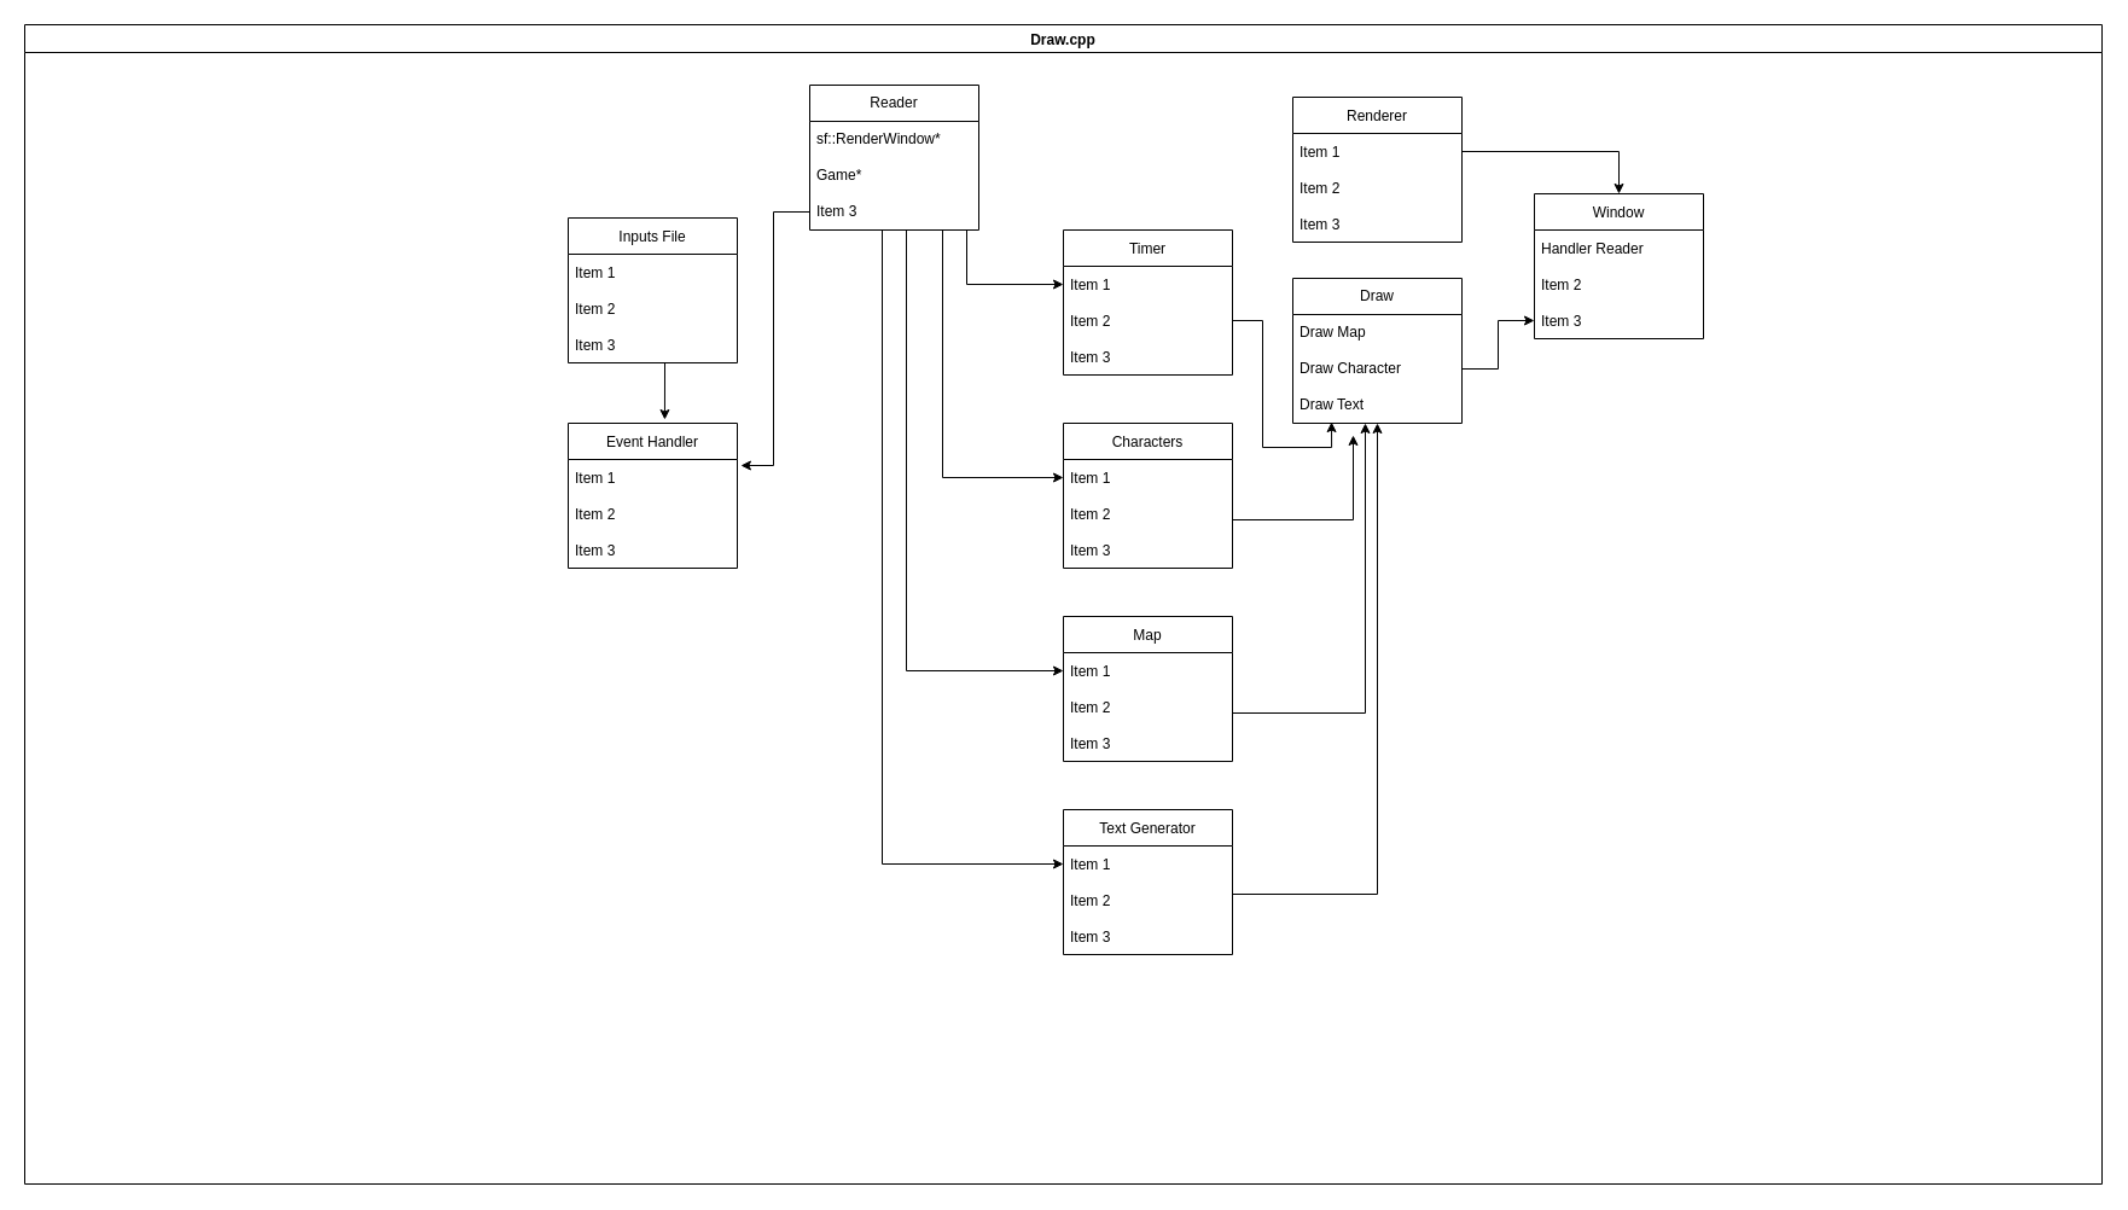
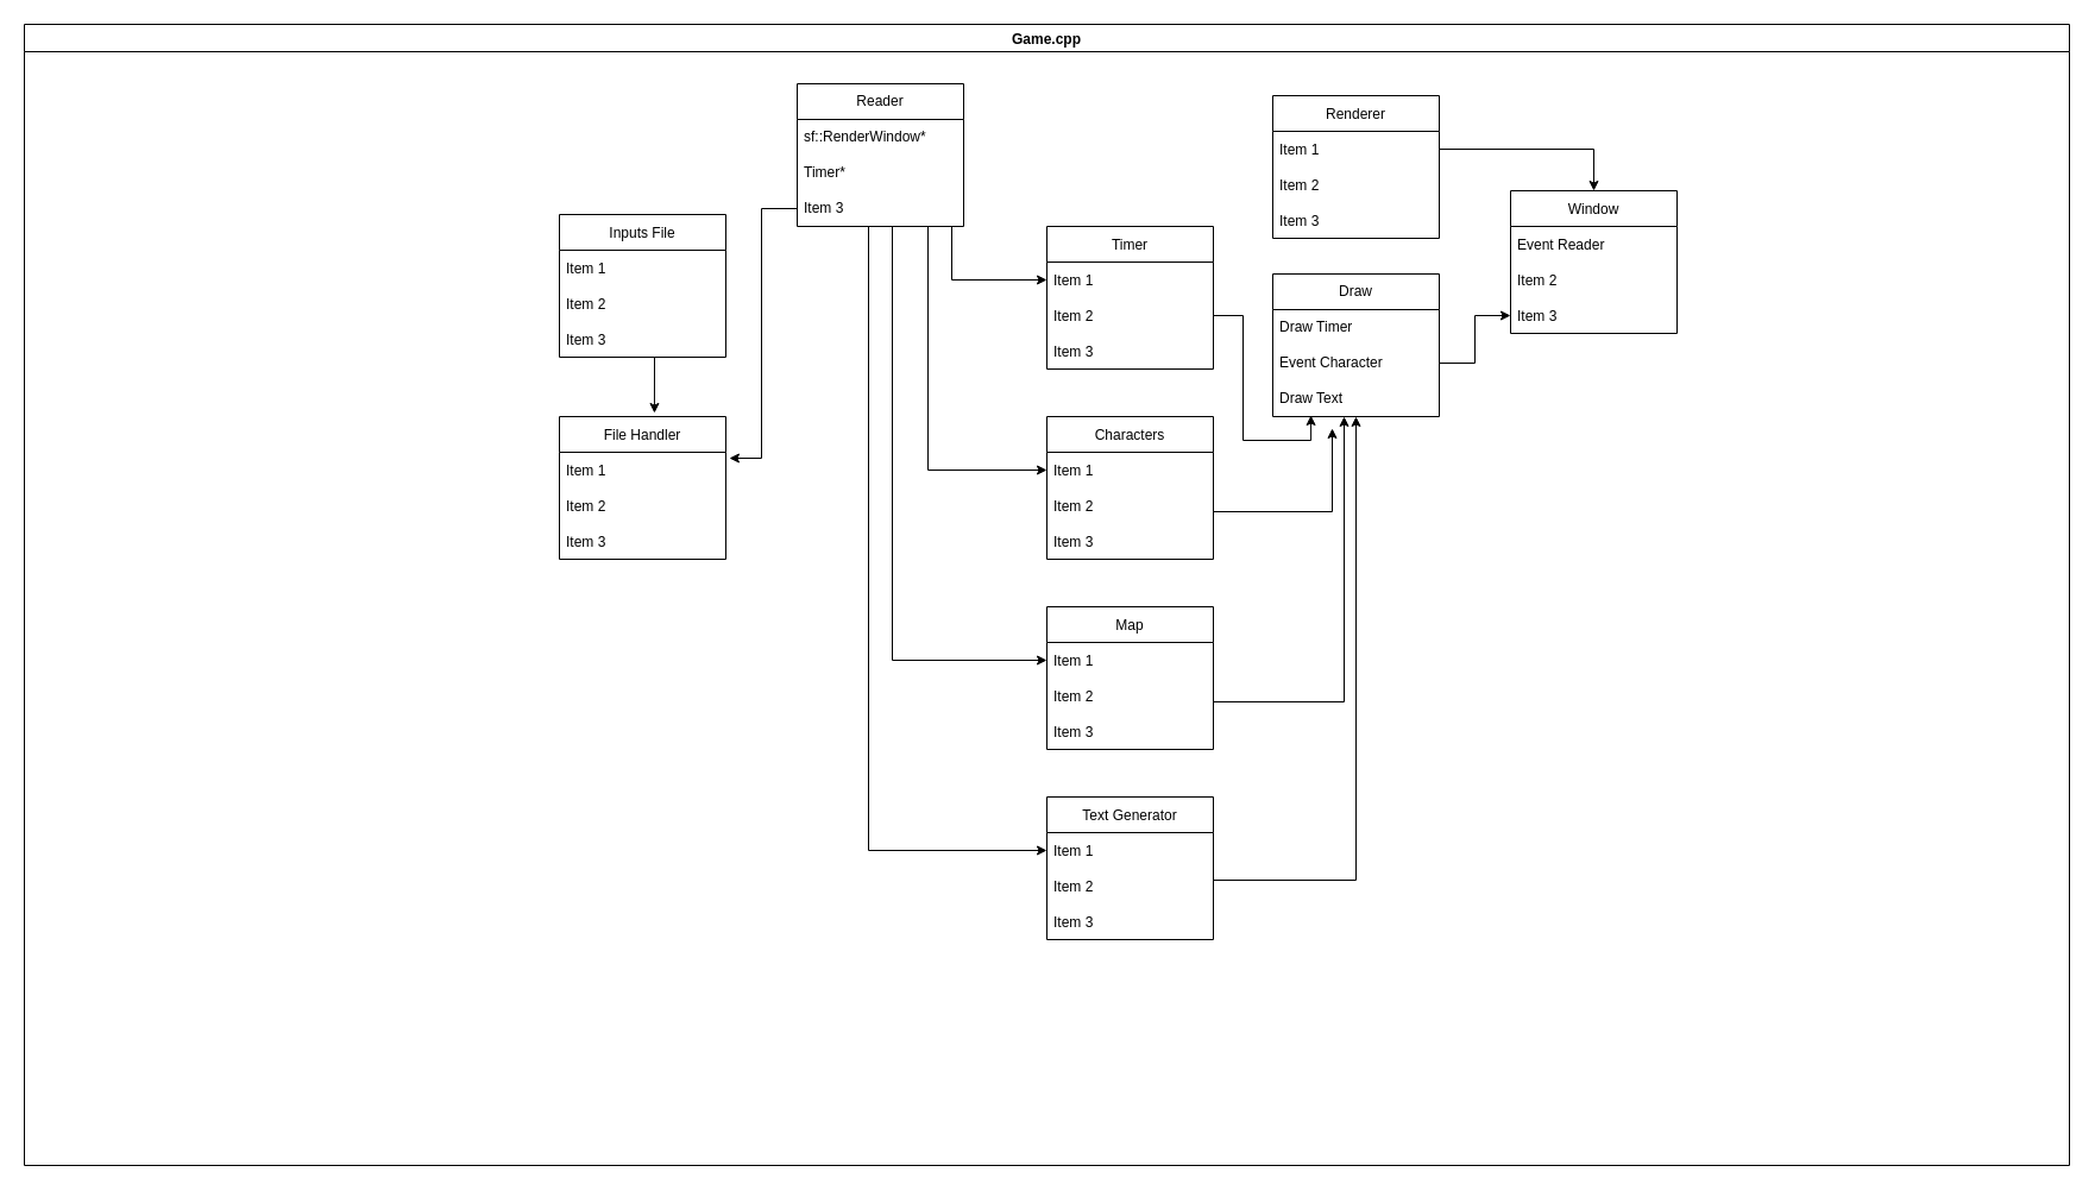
- <mxCell id="2" value="Draw.cpp" style="swimlane;fillColor=default;" parent="1" vertex="1"><mxGeometry x="20" y="20" width="1720" height="960" as="geometry" /></mxCell>
+ <mxCell id="2" value="Game.cpp" style="swimlane;fillColor=default;" parent="1" vertex="1"><mxGeometry x="20" y="20" width="1720" height="960" as="geometry" /></mxCell>
- <mxCell id="37" value="Game*&amp;nbsp;" style="text;strokeColor=none;fillColor=none;align=left;verticalAlign=middle;spacingLeft=4;spacingRight=4;overflow=hidden;points=[[0,0.5],[1,0.5]];portConstraint=eastwest;rotatable=0;whiteSpace=wrap;html=1;" vertex="1" parent="35"><mxGeometry y="60" width="140" height="30" as="geometry" /></mxCell>
+ <mxCell id="37" value="Timer*&amp;nbsp;" style="text;strokeColor=none;fillColor=none;align=left;verticalAlign=middle;spacingLeft=4;spacingRight=4;overflow=hidden;points=[[0,0.5],[1,0.5]];portConstraint=eastwest;rotatable=0;whiteSpace=wrap;html=1;" vertex="1" parent="35"><mxGeometry y="60" width="140" height="30" as="geometry" /></mxCell>
- <mxCell id="4" value="Handler Reader" style="text;strokeColor=none;fillColor=none;align=left;verticalAlign=middle;spacingLeft=4;spacingRight=4;overflow=hidden;points=[[0,0.5],[1,0.5]];portConstraint=eastwest;rotatable=0;" parent="3" vertex="1"><mxGeometry y="30" width="140" height="30" as="geometry" /></mxCell>
+ <mxCell id="4" value="Event Reader" style="text;strokeColor=none;fillColor=none;align=left;verticalAlign=middle;spacingLeft=4;spacingRight=4;overflow=hidden;points=[[0,0.5],[1,0.5]];portConstraint=eastwest;rotatable=0;" parent="3" vertex="1"><mxGeometry y="30" width="140" height="30" as="geometry" /></mxCell>
- <mxCell id="44" value="Draw Map" style="text;strokeColor=none;fillColor=none;align=left;verticalAlign=middle;spacingLeft=4;spacingRight=4;overflow=hidden;points=[[0,0.5],[1,0.5]];portConstraint=eastwest;rotatable=0;whiteSpace=wrap;html=1;" vertex="1" parent="43"><mxGeometry y="30" width="140" height="30" as="geometry" /></mxCell>
+ <mxCell id="44" value="Draw Timer" style="text;strokeColor=none;fillColor=none;align=left;verticalAlign=middle;spacingLeft=4;spacingRight=4;overflow=hidden;points=[[0,0.5],[1,0.5]];portConstraint=eastwest;rotatable=0;whiteSpace=wrap;html=1;" vertex="1" parent="43"><mxGeometry y="30" width="140" height="30" as="geometry" /></mxCell>
- <mxCell id="45" value="Draw Character" style="text;strokeColor=none;fillColor=none;align=left;verticalAlign=middle;spacingLeft=4;spacingRight=4;overflow=hidden;points=[[0,0.5],[1,0.5]];portConstraint=eastwest;rotatable=0;whiteSpace=wrap;html=1;" vertex="1" parent="43"><mxGeometry y="60" width="140" height="30" as="geometry" /></mxCell>
+ <mxCell id="45" value="Event Character" style="text;strokeColor=none;fillColor=none;align=left;verticalAlign=middle;spacingLeft=4;spacingRight=4;overflow=hidden;points=[[0,0.5],[1,0.5]];portConstraint=eastwest;rotatable=0;whiteSpace=wrap;html=1;" vertex="1" parent="43"><mxGeometry y="60" width="140" height="30" as="geometry" /></mxCell>
- <mxCell id="7" value="Event Handler" style="swimlane;fontStyle=0;childLayout=stackLayout;horizontal=1;startSize=30;horizontalStack=0;resizeParent=1;resizeParentMax=0;resizeLast=0;collapsible=1;marginBottom=0;fillColor=default;" parent="2" vertex="1"><mxGeometry x="450" y="330" width="140" height="120" as="geometry" /></mxCell>
+ <mxCell id="7" value="File Handler" style="swimlane;fontStyle=0;childLayout=stackLayout;horizontal=1;startSize=30;horizontalStack=0;resizeParent=1;resizeParentMax=0;resizeLast=0;collapsible=1;marginBottom=0;fillColor=default;" parent="2" vertex="1"><mxGeometry x="450" y="330" width="140" height="120" as="geometry" /></mxCell>
